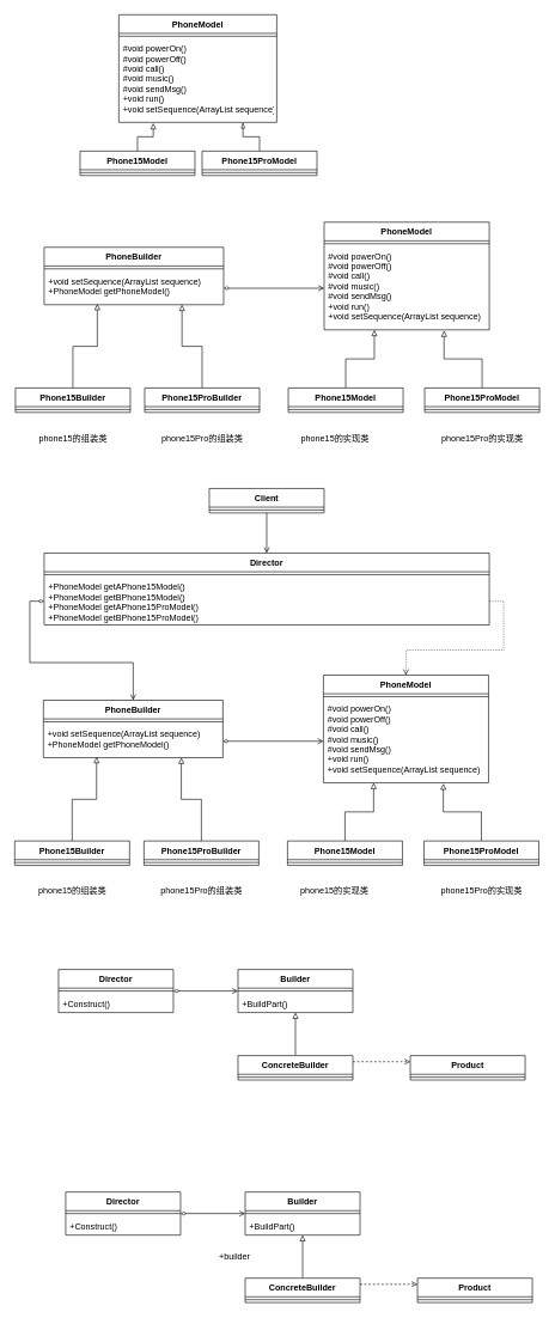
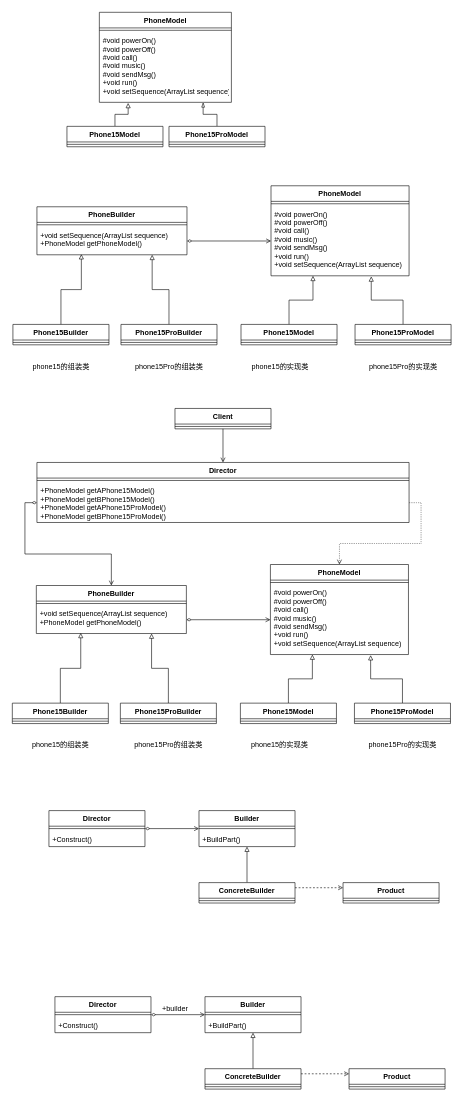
- <mxCell id="91" value="+builder" style="text;html=1;align=center;verticalAlign=middle;resizable=0;points=[];autosize=1;strokeColor=none;fillColor=none;" vertex="1" parent="1"><mxGeometry x="296" y="1740" width="60" height="20" as="geometry" /></mxCell>
+ <mxCell id="91" value="+builder" style="text;html=1;align=center;verticalAlign=middle;resizable=0;points=[];autosize=1;strokeColor=none;fillColor=none;" vertex="1" parent="1"><mxGeometry x="261" y="1670" width="60" height="20" as="geometry" /></mxCell>
